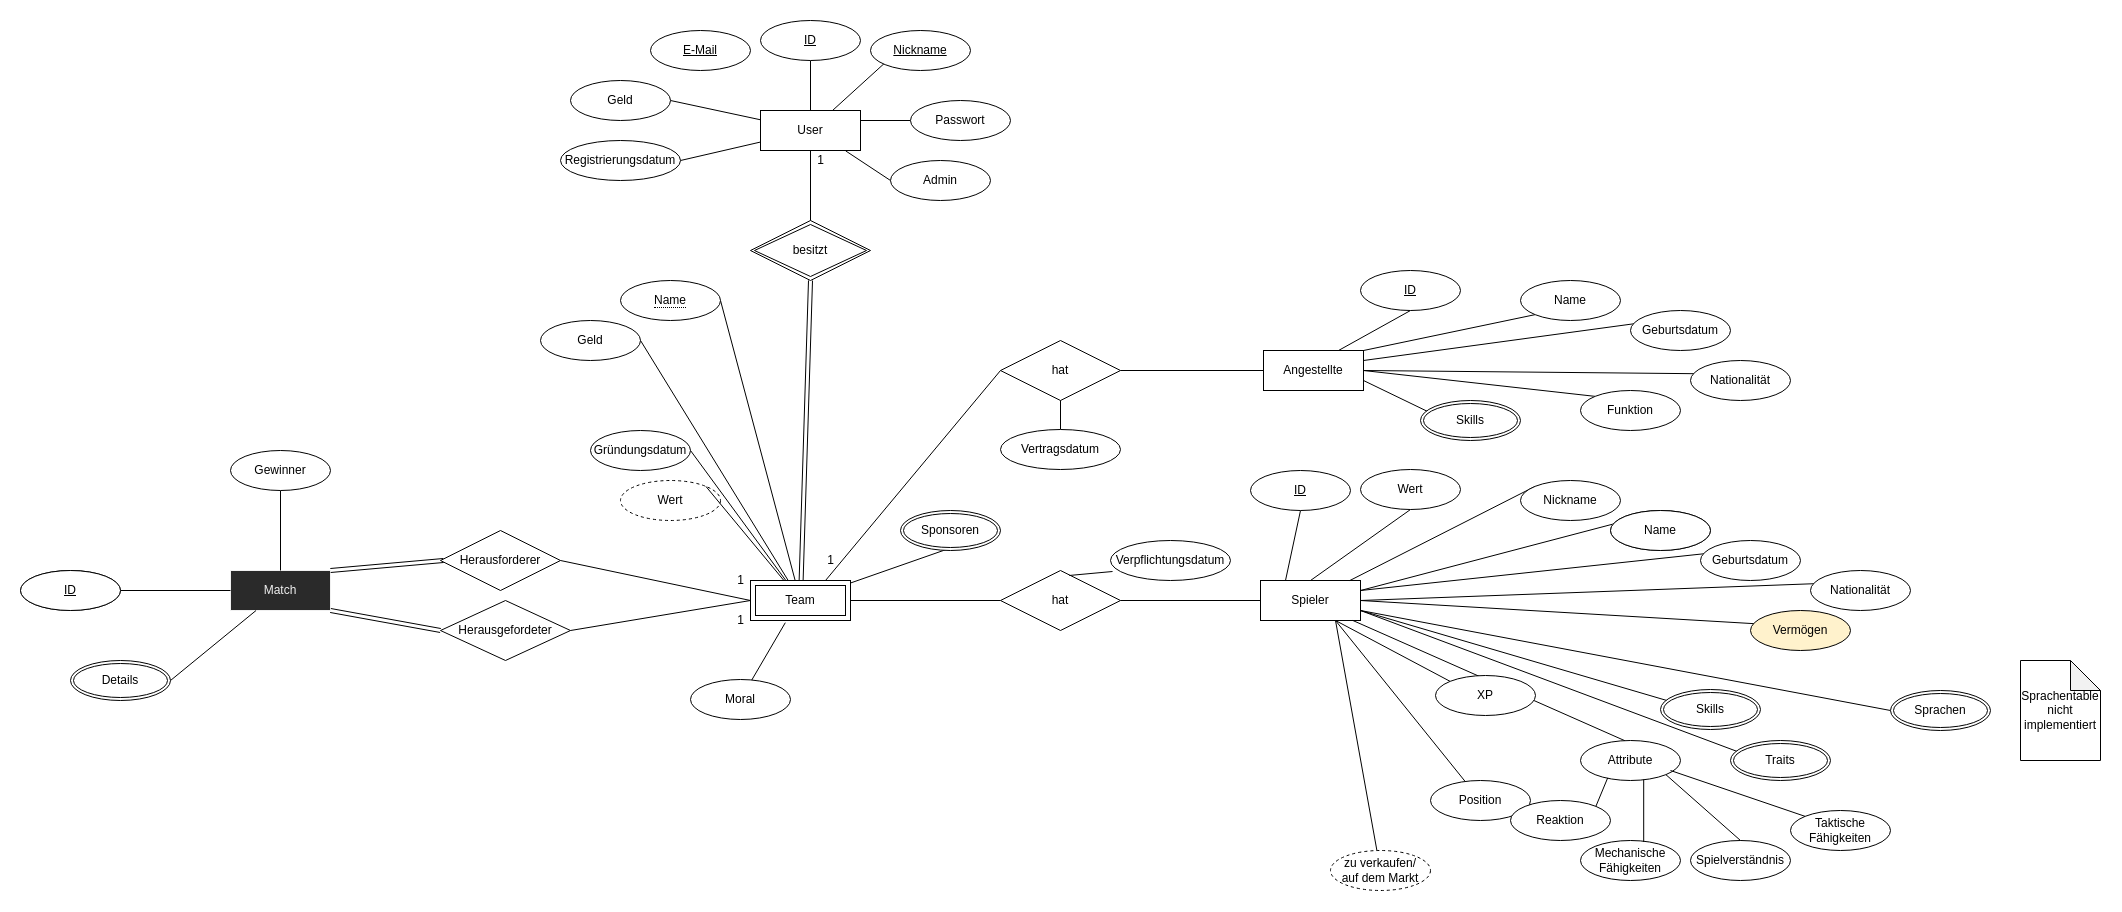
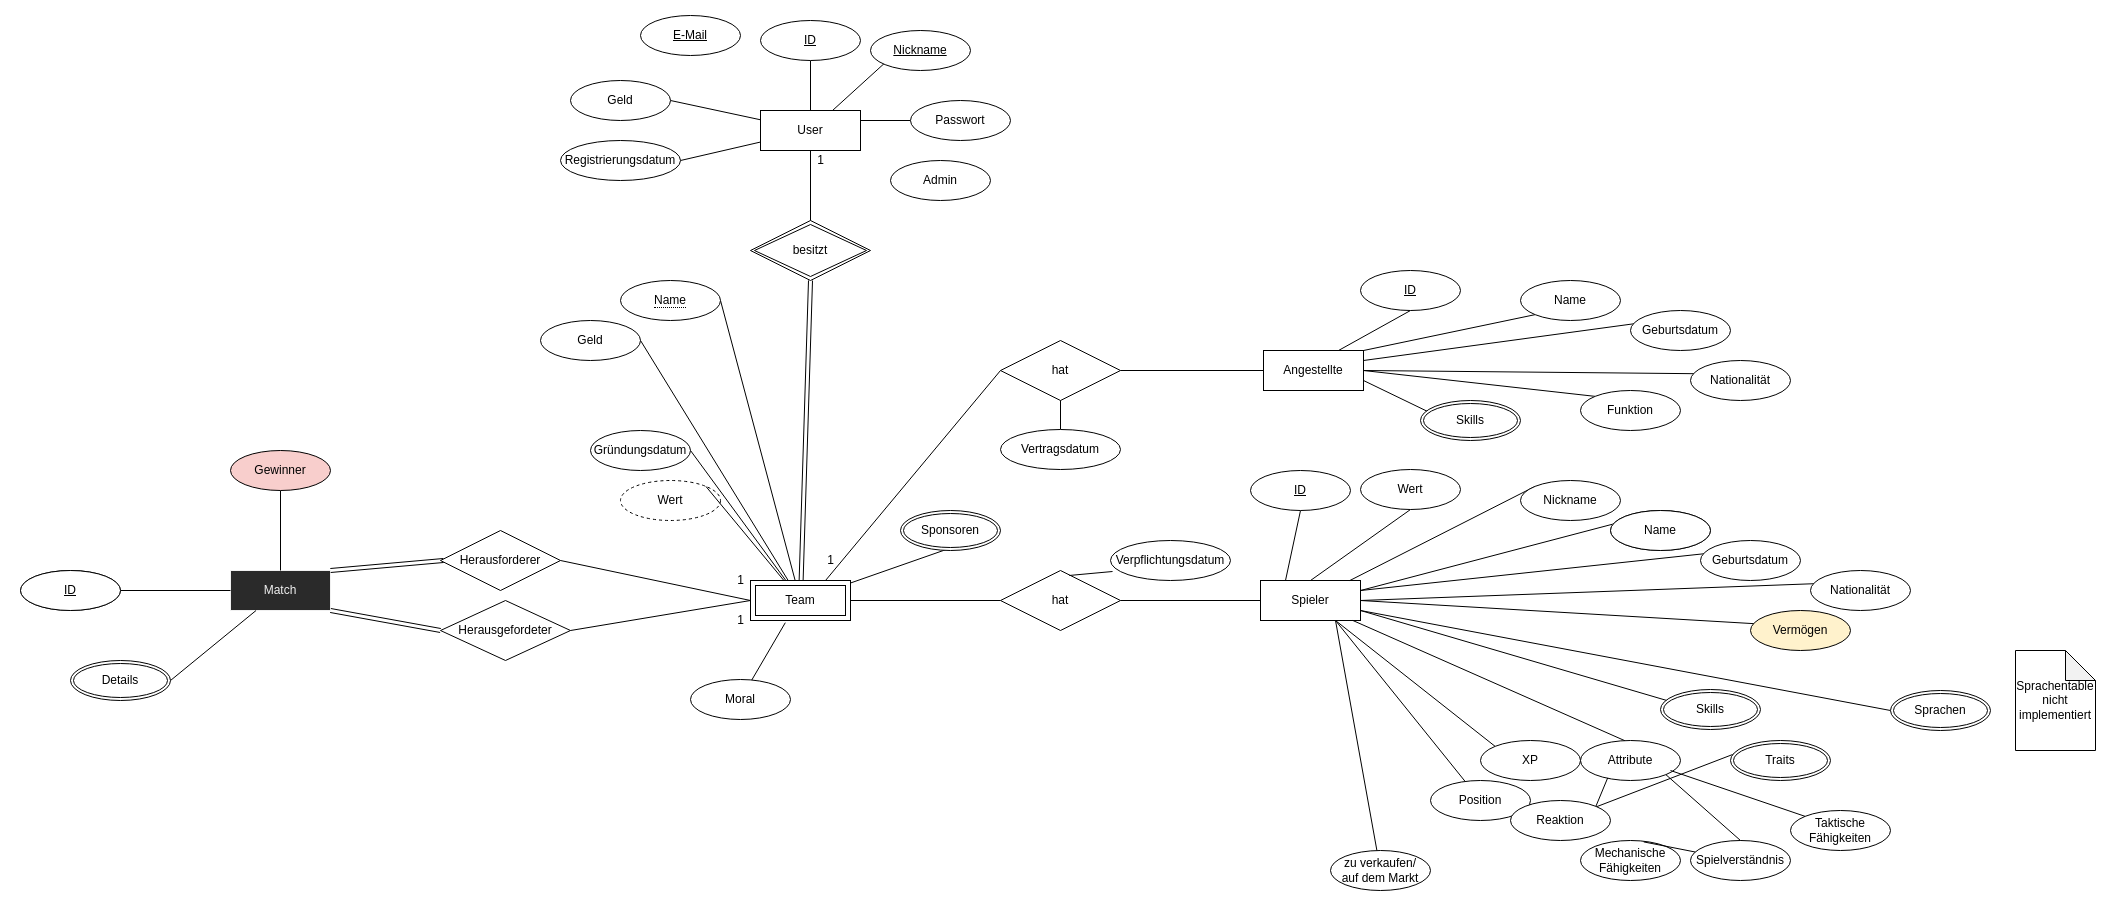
- <mxCell id="5" value="E-Mail" style="ellipse;whiteSpace=wrap;html=1;align=center;fontStyle=4;rounded=0;glass=0;" parent="1" vertex="1"><mxGeometry x="650" y="30" width="100" height="40" as="geometry" /></mxCell>
+ <mxCell id="5" value="E-Mail" style="ellipse;whiteSpace=wrap;html=1;align=center;fontStyle=4;rounded=0;glass=0;" parent="1" vertex="1"><mxGeometry x="640" y="15" width="100" height="40" as="geometry" /></mxCell>
- <mxCell id="76" style="edgeStyle=none;rounded=0;orthogonalLoop=1;jettySize=auto;html=1;exitX=0;exitY=0.5;exitDx=0;exitDy=0;entryX=0.852;entryY=1.01;entryDx=0;entryDy=0;entryPerimeter=0;endArrow=none;endFill=0;" parent="1" source="77" target="3" edge="1"><mxGeometry relative="1" as="geometry" /></mxCell>
- <mxCell id="75" value="Gewinner" style="ellipse;whiteSpace=wrap;html=1;align=center;rounded=0;glass=0;" parent="1" vertex="1"><mxGeometry x="230" y="450" width="100" height="40" as="geometry" /></mxCell>
+ <mxCell id="75" value="Gewinner" style="ellipse;whiteSpace=wrap;html=1;align=center;rounded=0;glass=0;fillColor=#f8cecc;" parent="1" vertex="1"><mxGeometry x="230" y="450" width="100" height="40" as="geometry" /></mxCell>
- <mxCell id="99" style="edgeStyle=none;rounded=0;orthogonalLoop=1;jettySize=auto;html=1;exitX=0.084;exitY=0.29;exitDx=0;exitDy=0;entryX=1;entryY=0.75;entryDx=0;entryDy=0;endArrow=none;endFill=0;exitPerimeter=0;" parent="1" source="100" target="22" edge="1"><mxGeometry relative="1" as="geometry"><mxPoint x="1430" y="661" as="targetPoint" /></mxGeometry></mxCell>
+ <mxCell id="99" style="edgeStyle=none;rounded=0;orthogonalLoop=1;jettySize=auto;html=1;exitX=0.084;exitY=0.29;exitDx=0;exitDy=0;endArrow=none;endFill=0;exitPerimeter=0;" parent="1" source="100" target="102" edge="1"><mxGeometry relative="1" as="geometry"><mxPoint x="1430" y="661" as="targetPoint" /></mxGeometry></mxCell>
- <mxCell id="68" value="XP" style="ellipse;whiteSpace=wrap;html=1;align=center;rounded=0;glass=0;" parent="1" vertex="1"><mxGeometry x="1435" y="675" width="100" height="40" as="geometry" /></mxCell>
+ <mxCell id="68" value="XP" style="ellipse;whiteSpace=wrap;html=1;align=center;rounded=0;glass=0;" parent="1" vertex="1"><mxGeometry x="1480" y="740" width="100" height="40" as="geometry" /></mxCell>
- <mxCell id="98" value="Sprachentable nicht implementiert" style="shape=note;whiteSpace=wrap;html=1;backgroundOutline=1;darkOpacity=0.05;" parent="1" vertex="1"><mxGeometry x="2020" y="660" width="80" height="100" as="geometry" /></mxCell>
+ <mxCell id="98" value="Sprachentable nicht implementiert" style="shape=note;whiteSpace=wrap;html=1;backgroundOutline=1;darkOpacity=0.05;" parent="1" vertex="1"><mxGeometry x="2015" y="650" width="80" height="100" as="geometry" /></mxCell>
- <mxCell id="107" style="edgeStyle=none;rounded=0;orthogonalLoop=1;jettySize=auto;html=1;exitX=0.632;exitY=0.035;exitDx=0;exitDy=0;entryX=0.632;entryY=0.975;entryDx=0;entryDy=0;endArrow=none;endFill=0;exitPerimeter=0;entryPerimeter=0;" edge="1" parent="1" source="103" target="101"><mxGeometry relative="1" as="geometry"><mxPoint x="1642.68" y="790" as="targetPoint" /><mxPoint x="1777.325" y="835.858" as="sourcePoint" /></mxGeometry></mxCell>
+ <mxCell id="107" style="edgeStyle=none;rounded=0;orthogonalLoop=1;jettySize=auto;html=1;exitX=0.632;exitY=0.035;exitDx=0;exitDy=0;endArrow=none;endFill=0;exitPerimeter=0;" edge="1" parent="1" source="103" target="105"><mxGeometry relative="1" as="geometry"><mxPoint x="1642.68" y="790" as="targetPoint" /><mxPoint x="1777.325" y="835.858" as="sourcePoint" /></mxGeometry></mxCell>
- <mxCell id="110" value="zu verkaufen/ &lt;br&gt;auf dem Markt" style="ellipse;whiteSpace=wrap;html=1;align=center;rounded=0;glass=0;dashed=1;" vertex="1" parent="1"><mxGeometry x="1330" y="850" width="100" height="40" as="geometry" /></mxCell>
+ <mxCell id="110" value="zu verkaufen/ &lt;br&gt;auf dem Markt" style="ellipse;whiteSpace=wrap;html=1;align=center;rounded=0;glass=0;" vertex="1" parent="1"><mxGeometry x="1330" y="850" width="100" height="40" as="geometry" /></mxCell>
